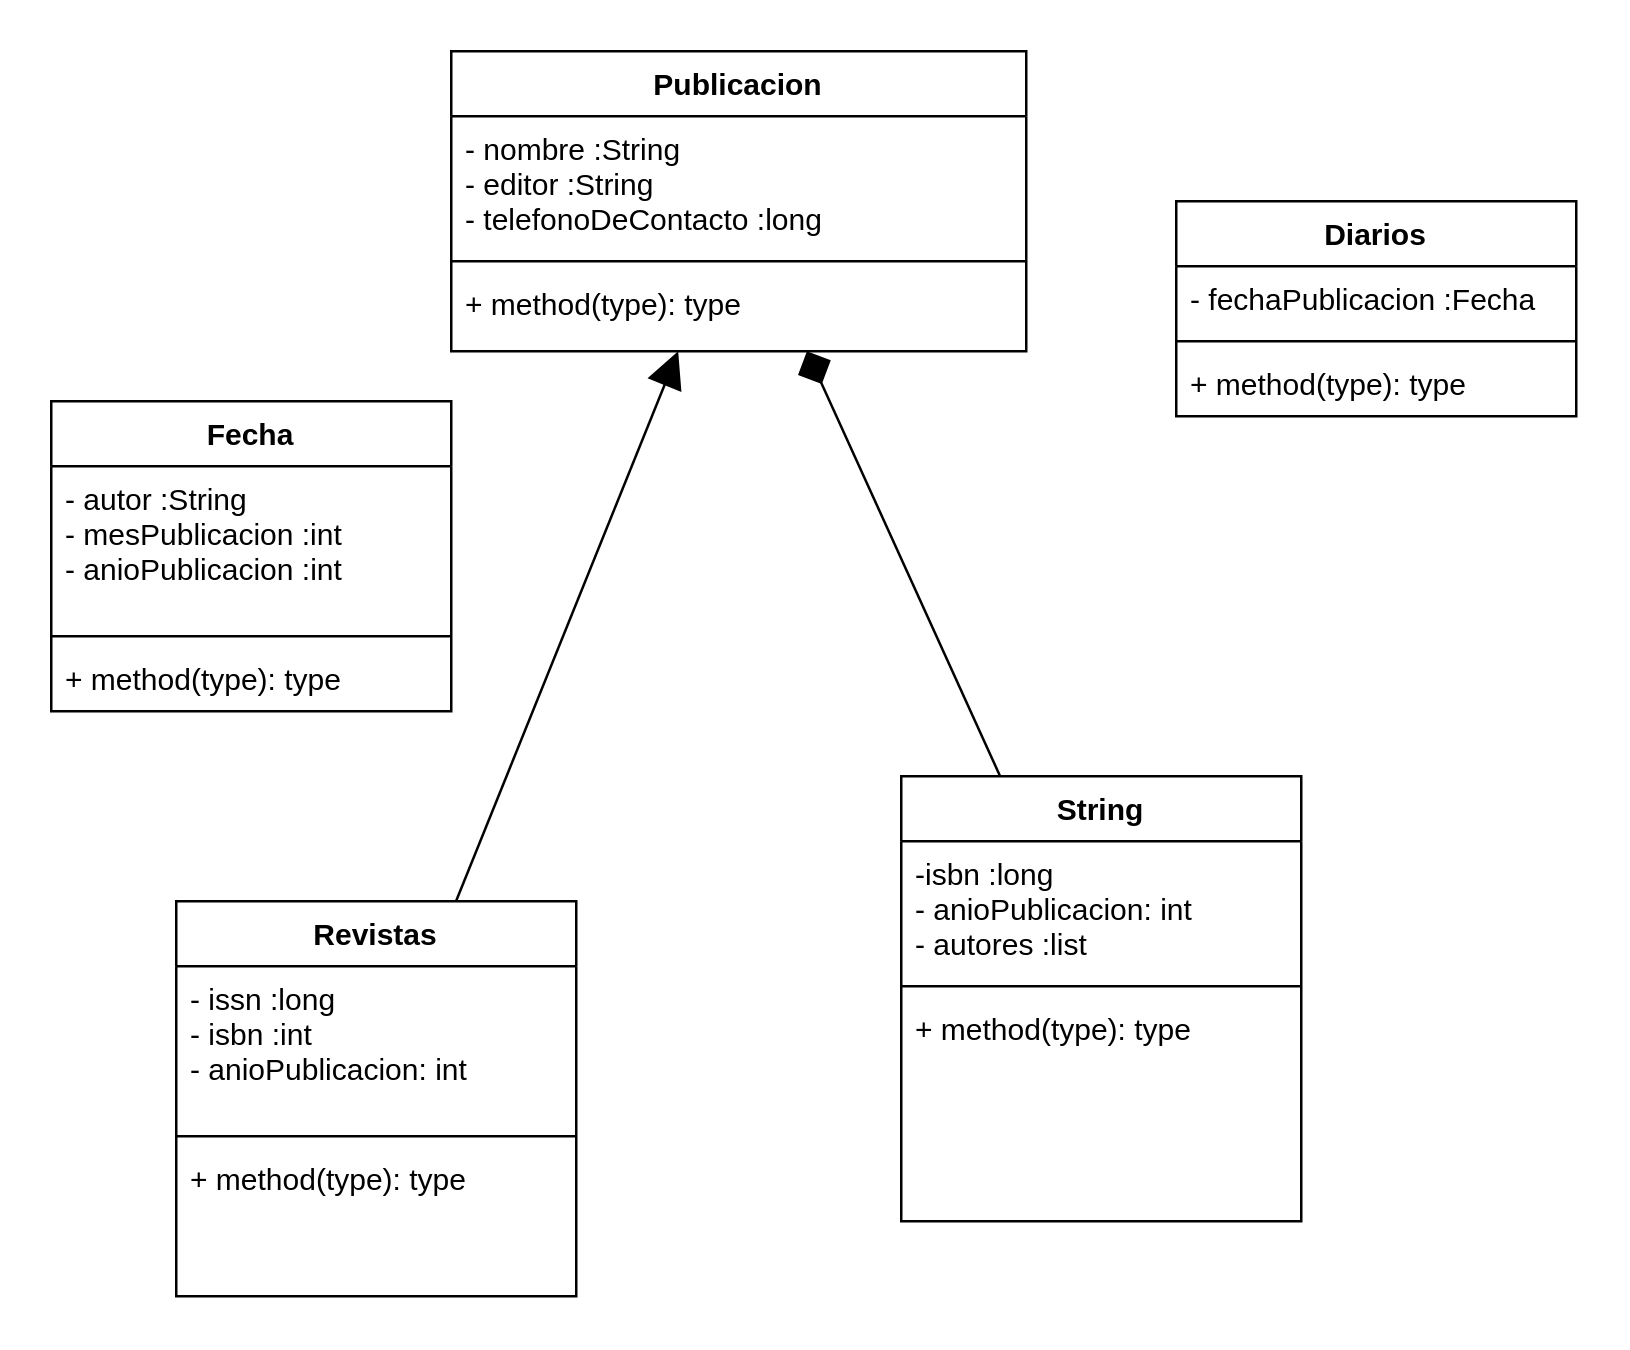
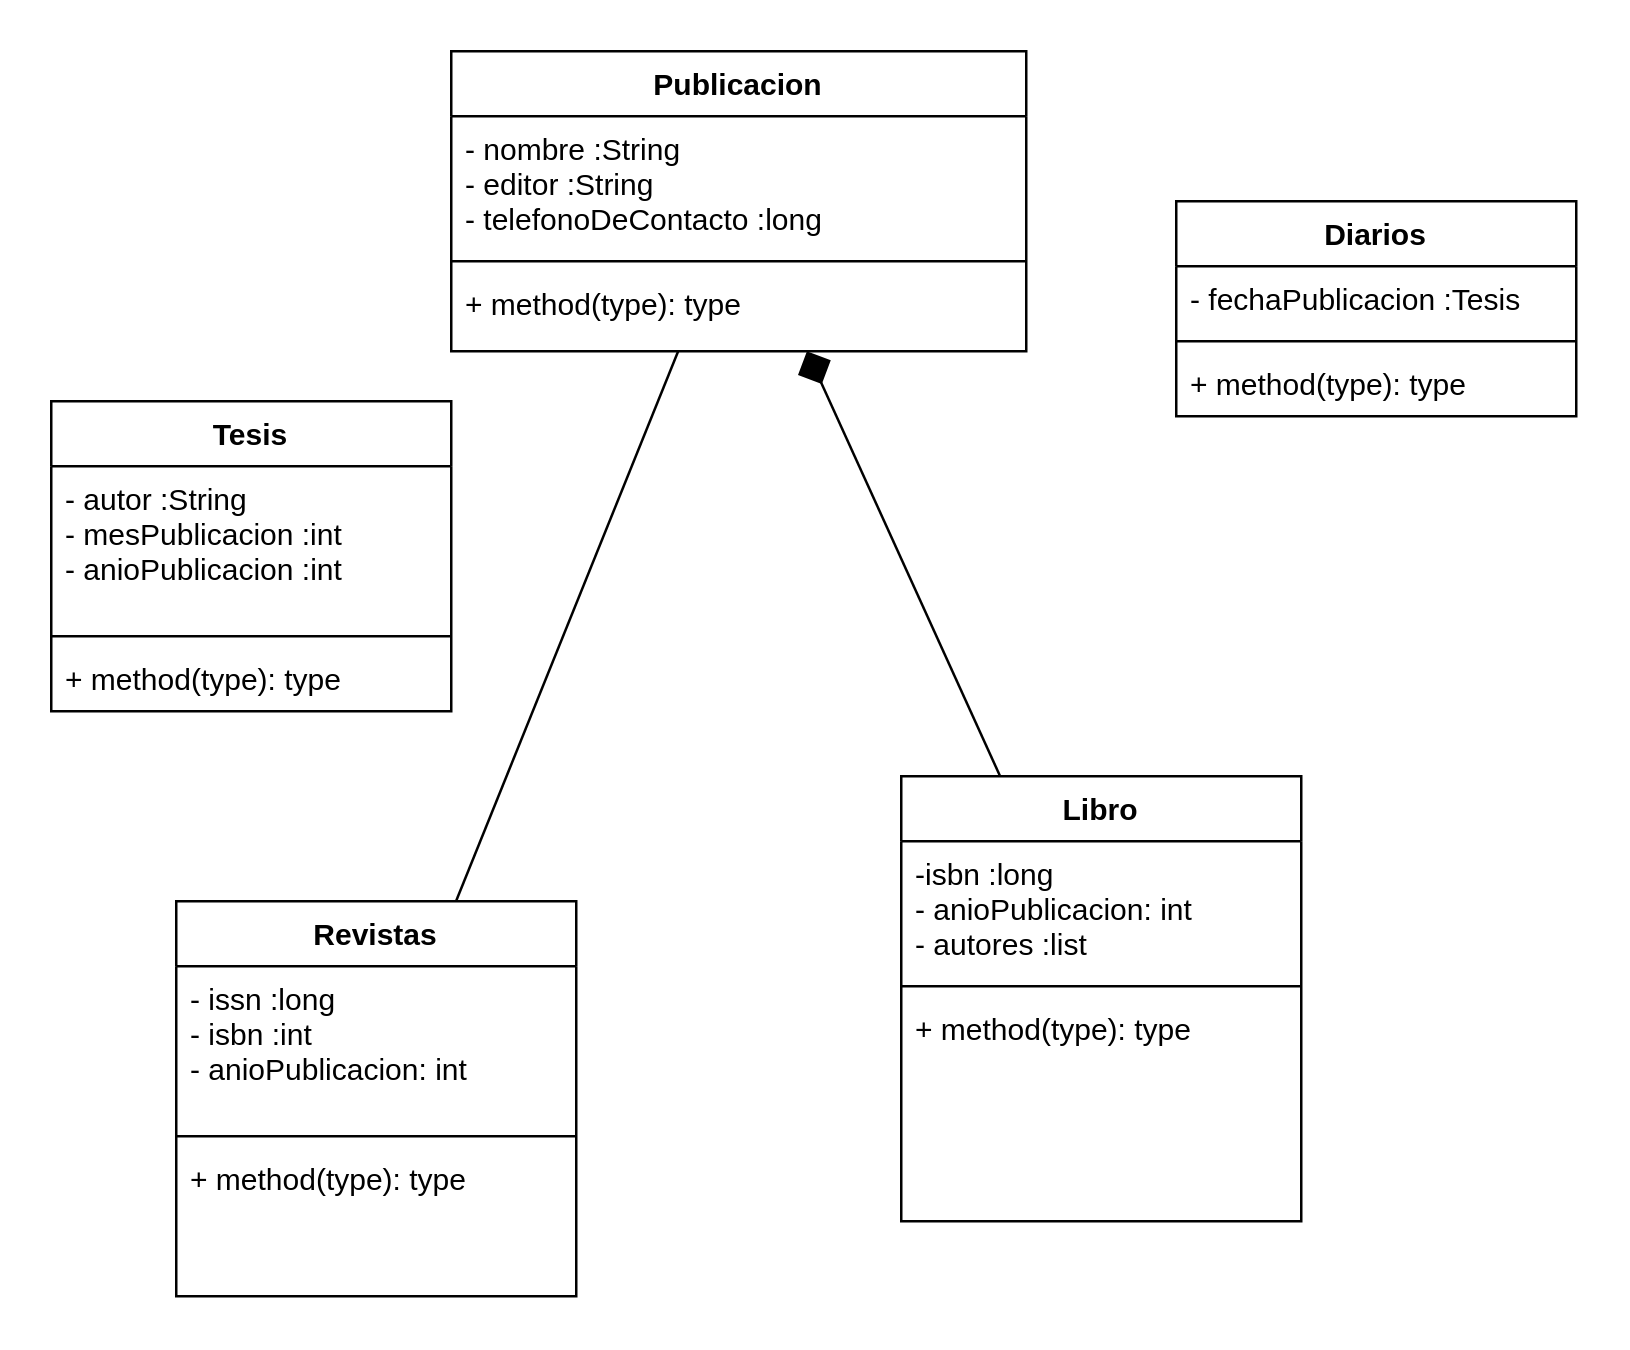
- <mxCell id="19" value="- fechaPublicacion :Fecha" style="text;strokeColor=none;fillColor=none;align=left;verticalAlign=top;spacingLeft=4;spacingRight=4;overflow=hidden;rotatable=0;points=[[0,0.5],[1,0.5]];portConstraint=eastwest;" vertex="1" parent="18"><mxGeometry y="26" width="160" height="26" as="geometry" /></mxCell>
+ <mxCell id="19" value="- fechaPublicacion :Tesis" style="text;strokeColor=none;fillColor=none;align=left;verticalAlign=top;spacingLeft=4;spacingRight=4;overflow=hidden;rotatable=0;points=[[0,0.5],[1,0.5]];portConstraint=eastwest;" vertex="1" parent="18"><mxGeometry y="26" width="160" height="26" as="geometry" /></mxCell>
- <mxCell id="23" value="" style="endArrow=block;endFill=1;endSize=12;html=1;rounded=0;" edge="1" parent="1" source="6" target="2"><mxGeometry width="160" relative="1" as="geometry"><mxPoint x="250.864" y="330" as="sourcePoint" /><mxPoint x="199.999" y="190" as="targetPoint" /></mxGeometry></mxCell>
+ <mxCell id="23" value="" style="endArrow=none;endFill=1;endSize=12;html=1;rounded=0;" edge="1" parent="1" source="6" target="2"><mxGeometry width="160" relative="1" as="geometry"><mxPoint x="250.864" y="330" as="sourcePoint" /><mxPoint x="199.999" y="190" as="targetPoint" /></mxGeometry></mxCell>
- <mxCell id="14" value="Fecha" style="swimlane;fontStyle=1;align=center;verticalAlign=top;childLayout=stackLayout;horizontal=1;startSize=26;horizontalStack=0;resizeParent=1;resizeParentMax=0;resizeLast=0;collapsible=1;marginBottom=0;" vertex="1" parent="1"><mxGeometry x="20" y="160" width="160" height="124" as="geometry" /></mxCell>
+ <mxCell id="14" value="Tesis" style="swimlane;fontStyle=1;align=center;verticalAlign=top;childLayout=stackLayout;horizontal=1;startSize=26;horizontalStack=0;resizeParent=1;resizeParentMax=0;resizeLast=0;collapsible=1;marginBottom=0;" vertex="1" parent="1"><mxGeometry x="20" y="160" width="160" height="124" as="geometry" /></mxCell>
- <mxCell id="10" value="String" style="swimlane;fontStyle=1;align=center;verticalAlign=top;childLayout=stackLayout;horizontal=1;startSize=26;horizontalStack=0;resizeParent=1;resizeParentMax=0;resizeLast=0;collapsible=1;marginBottom=0;" vertex="1" parent="1"><mxGeometry x="360" y="310" width="160" height="178" as="geometry" /></mxCell>
+ <mxCell id="10" value="Libro" style="swimlane;fontStyle=1;align=center;verticalAlign=top;childLayout=stackLayout;horizontal=1;startSize=26;horizontalStack=0;resizeParent=1;resizeParentMax=0;resizeLast=0;collapsible=1;marginBottom=0;" vertex="1" parent="1"><mxGeometry x="360" y="310" width="160" height="178" as="geometry" /></mxCell>
